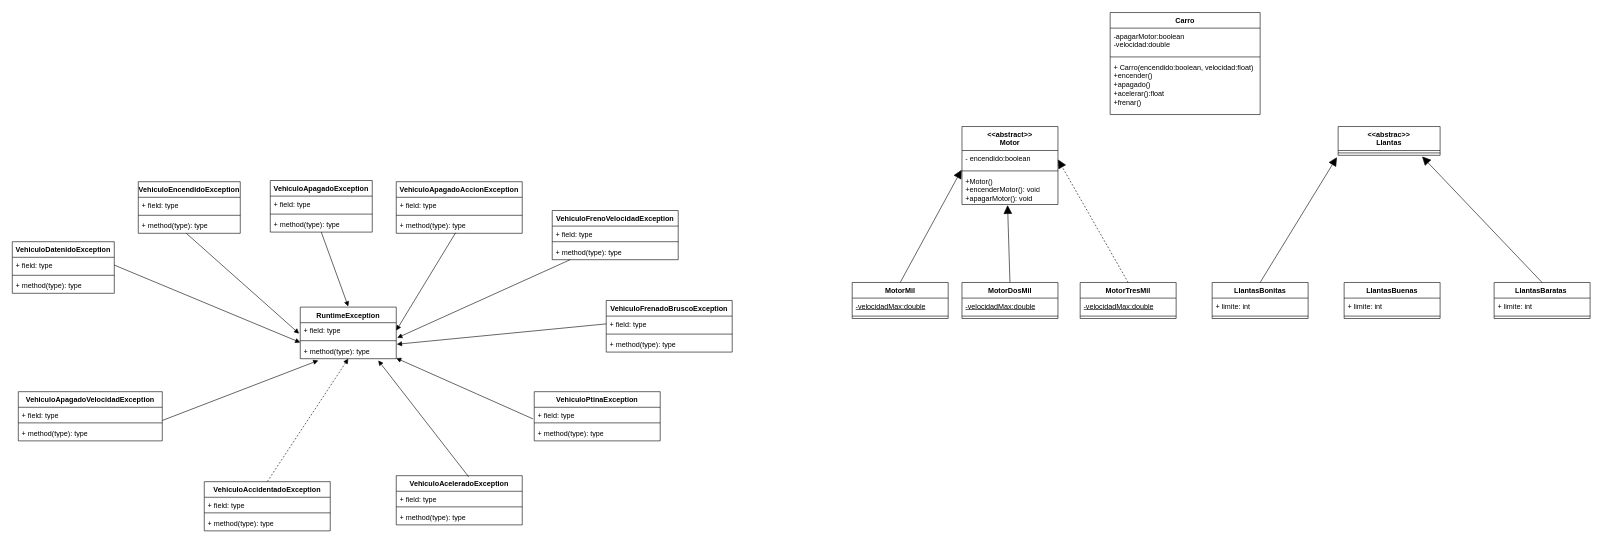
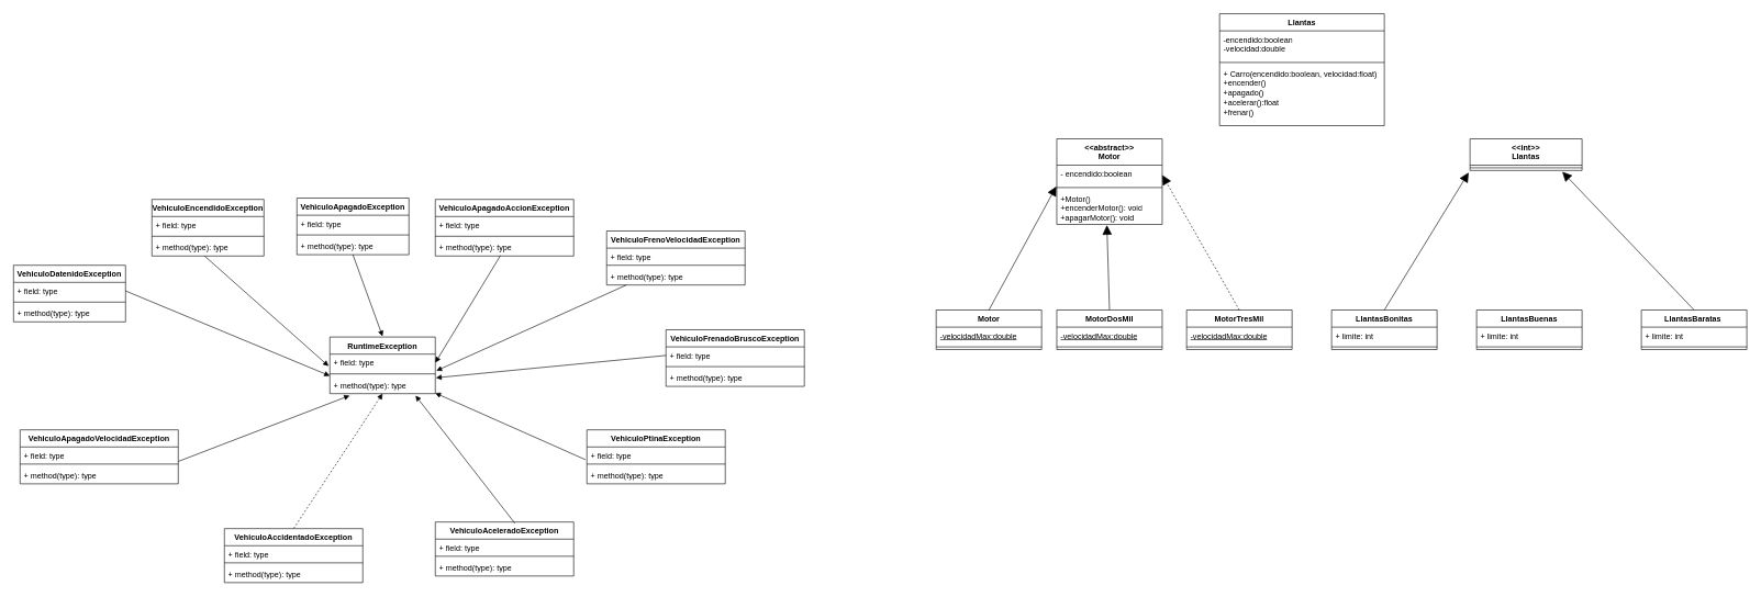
- <mxCell id="2" value="Carro" style="swimlane;fontStyle=1;align=center;verticalAlign=top;childLayout=stackLayout;horizontal=1;startSize=26;horizontalStack=0;resizeParent=1;resizeParentMax=0;resizeLast=0;collapsible=1;marginBottom=0;whiteSpace=wrap;html=1;labelBackgroundColor=none;" vertex="1" parent="1"><mxGeometry x="1850" y="20" width="250" height="170" as="geometry" /></mxCell>
+ <mxCell id="2" value="Llantas" style="swimlane;fontStyle=1;align=center;verticalAlign=top;childLayout=stackLayout;horizontal=1;startSize=26;horizontalStack=0;resizeParent=1;resizeParentMax=0;resizeLast=0;collapsible=1;marginBottom=0;whiteSpace=wrap;html=1;labelBackgroundColor=none;" vertex="1" parent="1"><mxGeometry x="1850" y="20" width="250" height="170" as="geometry" /></mxCell>
- <mxCell id="3" value="-apagarMotor:boolean&lt;div&gt;-velocidad:double&lt;/div&gt;&lt;div&gt;&lt;br&gt;&lt;/div&gt;" style="text;strokeColor=none;fillColor=none;align=left;verticalAlign=top;spacingLeft=4;spacingRight=4;overflow=hidden;rotatable=0;points=[[0,0.5],[1,0.5]];portConstraint=eastwest;whiteSpace=wrap;html=1;labelBackgroundColor=none;" vertex="1" parent="2"><mxGeometry y="26" width="250" height="44" as="geometry" /></mxCell>
+ <mxCell id="3" value="-encendido:boolean&lt;div&gt;-velocidad:double&lt;/div&gt;&lt;div&gt;&lt;br&gt;&lt;/div&gt;" style="text;strokeColor=none;fillColor=none;align=left;verticalAlign=top;spacingLeft=4;spacingRight=4;overflow=hidden;rotatable=0;points=[[0,0.5],[1,0.5]];portConstraint=eastwest;whiteSpace=wrap;html=1;labelBackgroundColor=none;" vertex="1" parent="2"><mxGeometry y="26" width="250" height="44" as="geometry" /></mxCell>
- <mxCell id="6" value="&lt;div&gt;&amp;lt;&amp;lt;abstrac&amp;gt;&amp;gt;&lt;/div&gt;Llantas" style="swimlane;fontStyle=1;align=center;verticalAlign=top;childLayout=stackLayout;horizontal=1;startSize=40;horizontalStack=0;resizeParent=1;resizeParentMax=0;resizeLast=0;collapsible=1;marginBottom=0;whiteSpace=wrap;html=1;labelBackgroundColor=none;" vertex="1" parent="1"><mxGeometry x="2230" y="210" width="170" height="48" as="geometry"><mxRectangle x="230" y="240" width="110" height="40" as="alternateBounds" /></mxGeometry></mxCell>
+ <mxCell id="6" value="&lt;div&gt;&amp;lt;&amp;lt;int&amp;gt;&amp;gt;&lt;/div&gt;Llantas" style="swimlane;fontStyle=1;align=center;verticalAlign=top;childLayout=stackLayout;horizontal=1;startSize=40;horizontalStack=0;resizeParent=1;resizeParentMax=0;resizeLast=0;collapsible=1;marginBottom=0;whiteSpace=wrap;html=1;labelBackgroundColor=none;" vertex="1" parent="1"><mxGeometry x="2230" y="210" width="170" height="48" as="geometry"><mxRectangle x="230" y="240" width="110" height="40" as="alternateBounds" /></mxGeometry></mxCell>
- <mxCell id="21" value="MotorMil" style="swimlane;fontStyle=1;align=center;verticalAlign=top;childLayout=stackLayout;horizontal=1;startSize=26;horizontalStack=0;resizeParent=1;resizeParentMax=0;resizeLast=0;collapsible=1;marginBottom=0;whiteSpace=wrap;html=1;labelBackgroundColor=none;" vertex="1" parent="1"><mxGeometry x="1420" y="470" width="160" height="60" as="geometry" /></mxCell>
+ <mxCell id="21" value="Motor" style="swimlane;fontStyle=1;align=center;verticalAlign=top;childLayout=stackLayout;horizontal=1;startSize=26;horizontalStack=0;resizeParent=1;resizeParentMax=0;resizeLast=0;collapsible=1;marginBottom=0;whiteSpace=wrap;html=1;labelBackgroundColor=none;" vertex="1" parent="1"><mxGeometry x="1420" y="470" width="160" height="60" as="geometry" /></mxCell>
